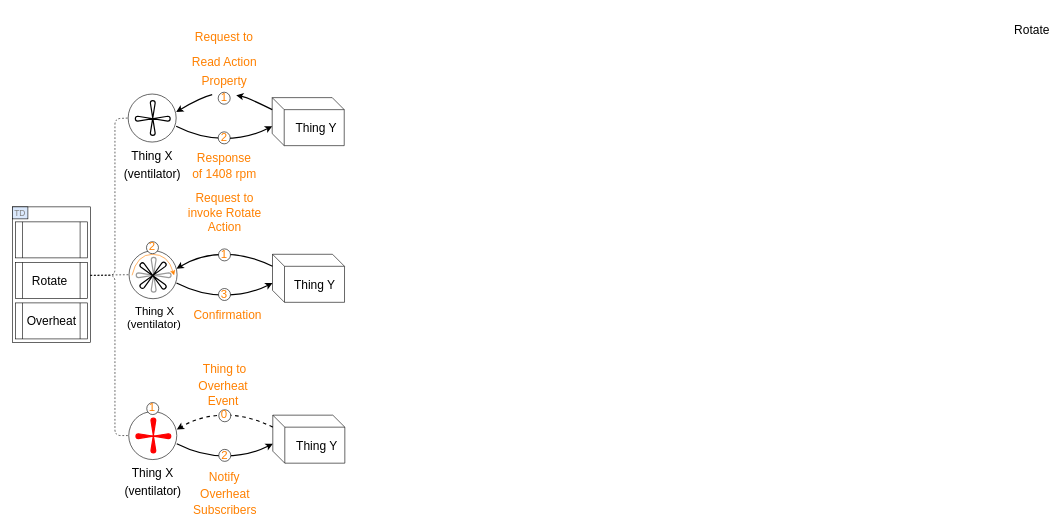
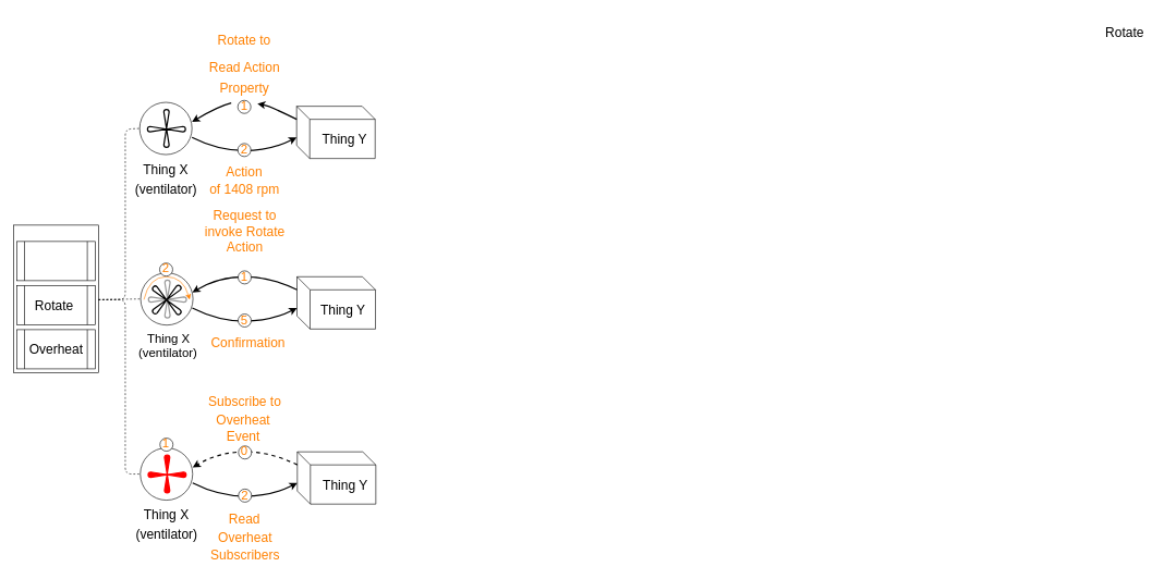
- <mxCell id="49" value="Request to" style="text;html=1;strokeColor=none;fillColor=none;align=center;verticalAlign=middle;whiteSpace=wrap;rounded=0;fontSize=20;fontColor=#FF8000;" vertex="1" parent="1"><mxGeometry x="302.5" y="20" width="140" height="80" as="geometry" /></mxCell>
+ <mxCell id="49" value="Rotate to" style="text;html=1;strokeColor=none;fillColor=none;align=center;verticalAlign=middle;whiteSpace=wrap;rounded=0;fontSize=20;fontColor=#FF8000;" vertex="1" parent="1"><mxGeometry x="302.5" y="20" width="140" height="80" as="geometry" /></mxCell>
- <mxCell id="50" value="Response" style="text;html=1;strokeColor=none;fillColor=none;align=center;verticalAlign=middle;whiteSpace=wrap;rounded=0;fontSize=20;fontColor=#FF8000;" vertex="1" parent="1"><mxGeometry x="303" y="232" width="140" height="60" as="geometry" /></mxCell>
+ <mxCell id="50" value="Action" style="text;html=1;strokeColor=none;fillColor=none;align=center;verticalAlign=middle;whiteSpace=wrap;rounded=0;fontSize=20;fontColor=#FF8000;" vertex="1" parent="1"><mxGeometry x="303" y="232" width="140" height="60" as="geometry" /></mxCell>
- <mxCell id="69" value="TD" style="text;html=1;strokeColor=#000000;fillColor=#dae8fc;align=center;verticalAlign=middle;whiteSpace=wrap;rounded=0;shadow=0;fontSize=14;fontColor=#808080;" parent="66" vertex="1"><mxGeometry width="26" height="20" as="geometry" /></mxCell>
- <mxCell id="41" value="3" style="text;html=1;strokeColor=none;fillColor=none;align=center;verticalAlign=middle;whiteSpace=wrap;rounded=0;fontSize=19;fontColor=#FF8000;" vertex="1" parent="1"><mxGeometry x="352.5" y="480" width="40" height="20" as="geometry" /></mxCell>
+ <mxCell id="41" value="5" style="text;html=1;strokeColor=none;fillColor=none;align=center;verticalAlign=middle;whiteSpace=wrap;rounded=0;fontSize=19;fontColor=#FF8000;" vertex="1" parent="1"><mxGeometry x="352.5" y="480" width="40" height="20" as="geometry" /></mxCell>
- <mxCell id="5" value="Thing to" style="text;html=1;strokeColor=none;fillColor=none;align=center;verticalAlign=middle;whiteSpace=wrap;rounded=0;fontSize=20;fontColor=#FF8000;" parent="1" vertex="1"><mxGeometry x="304" y="574" width="140" height="80" as="geometry" /></mxCell>
+ <mxCell id="5" value="Subscribe to" style="text;html=1;strokeColor=none;fillColor=none;align=center;verticalAlign=middle;whiteSpace=wrap;rounded=0;fontSize=20;fontColor=#FF8000;" parent="1" vertex="1"><mxGeometry x="304" y="574" width="140" height="80" as="geometry" /></mxCell>
- <mxCell id="6" value="Notify" style="text;html=1;strokeColor=none;fillColor=none;align=center;verticalAlign=middle;whiteSpace=wrap;rounded=0;fontSize=20;fontColor=#FF8000;" parent="1" vertex="1"><mxGeometry x="303.5" y="763" width="139" height="60" as="geometry" /></mxCell>
+ <mxCell id="6" value="Read" style="text;html=1;strokeColor=none;fillColor=none;align=center;verticalAlign=middle;whiteSpace=wrap;rounded=0;fontSize=20;fontColor=#FF8000;" parent="1" vertex="1"><mxGeometry x="303.5" y="763" width="139" height="60" as="geometry" /></mxCell>
